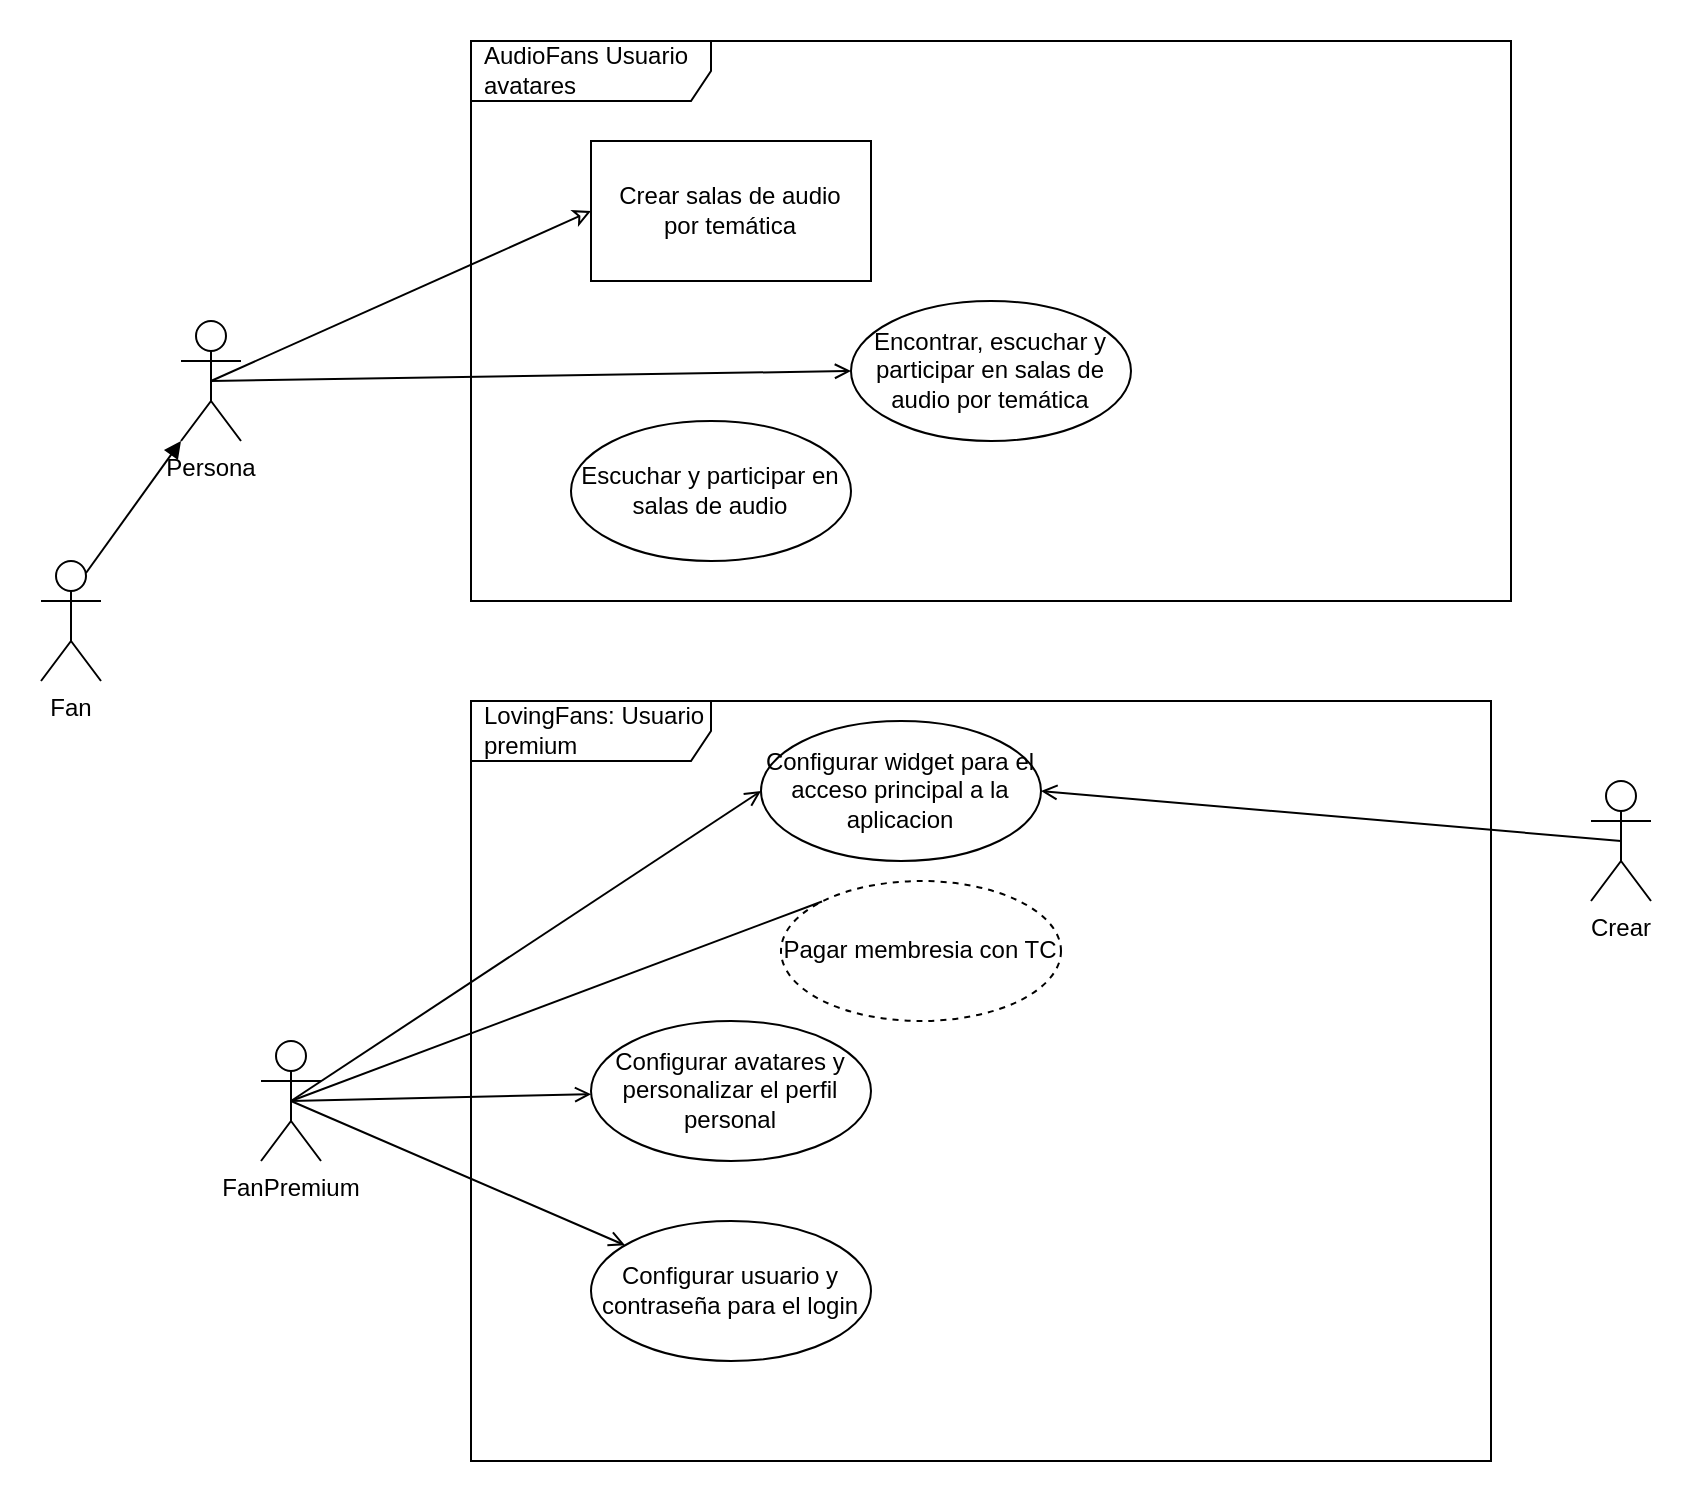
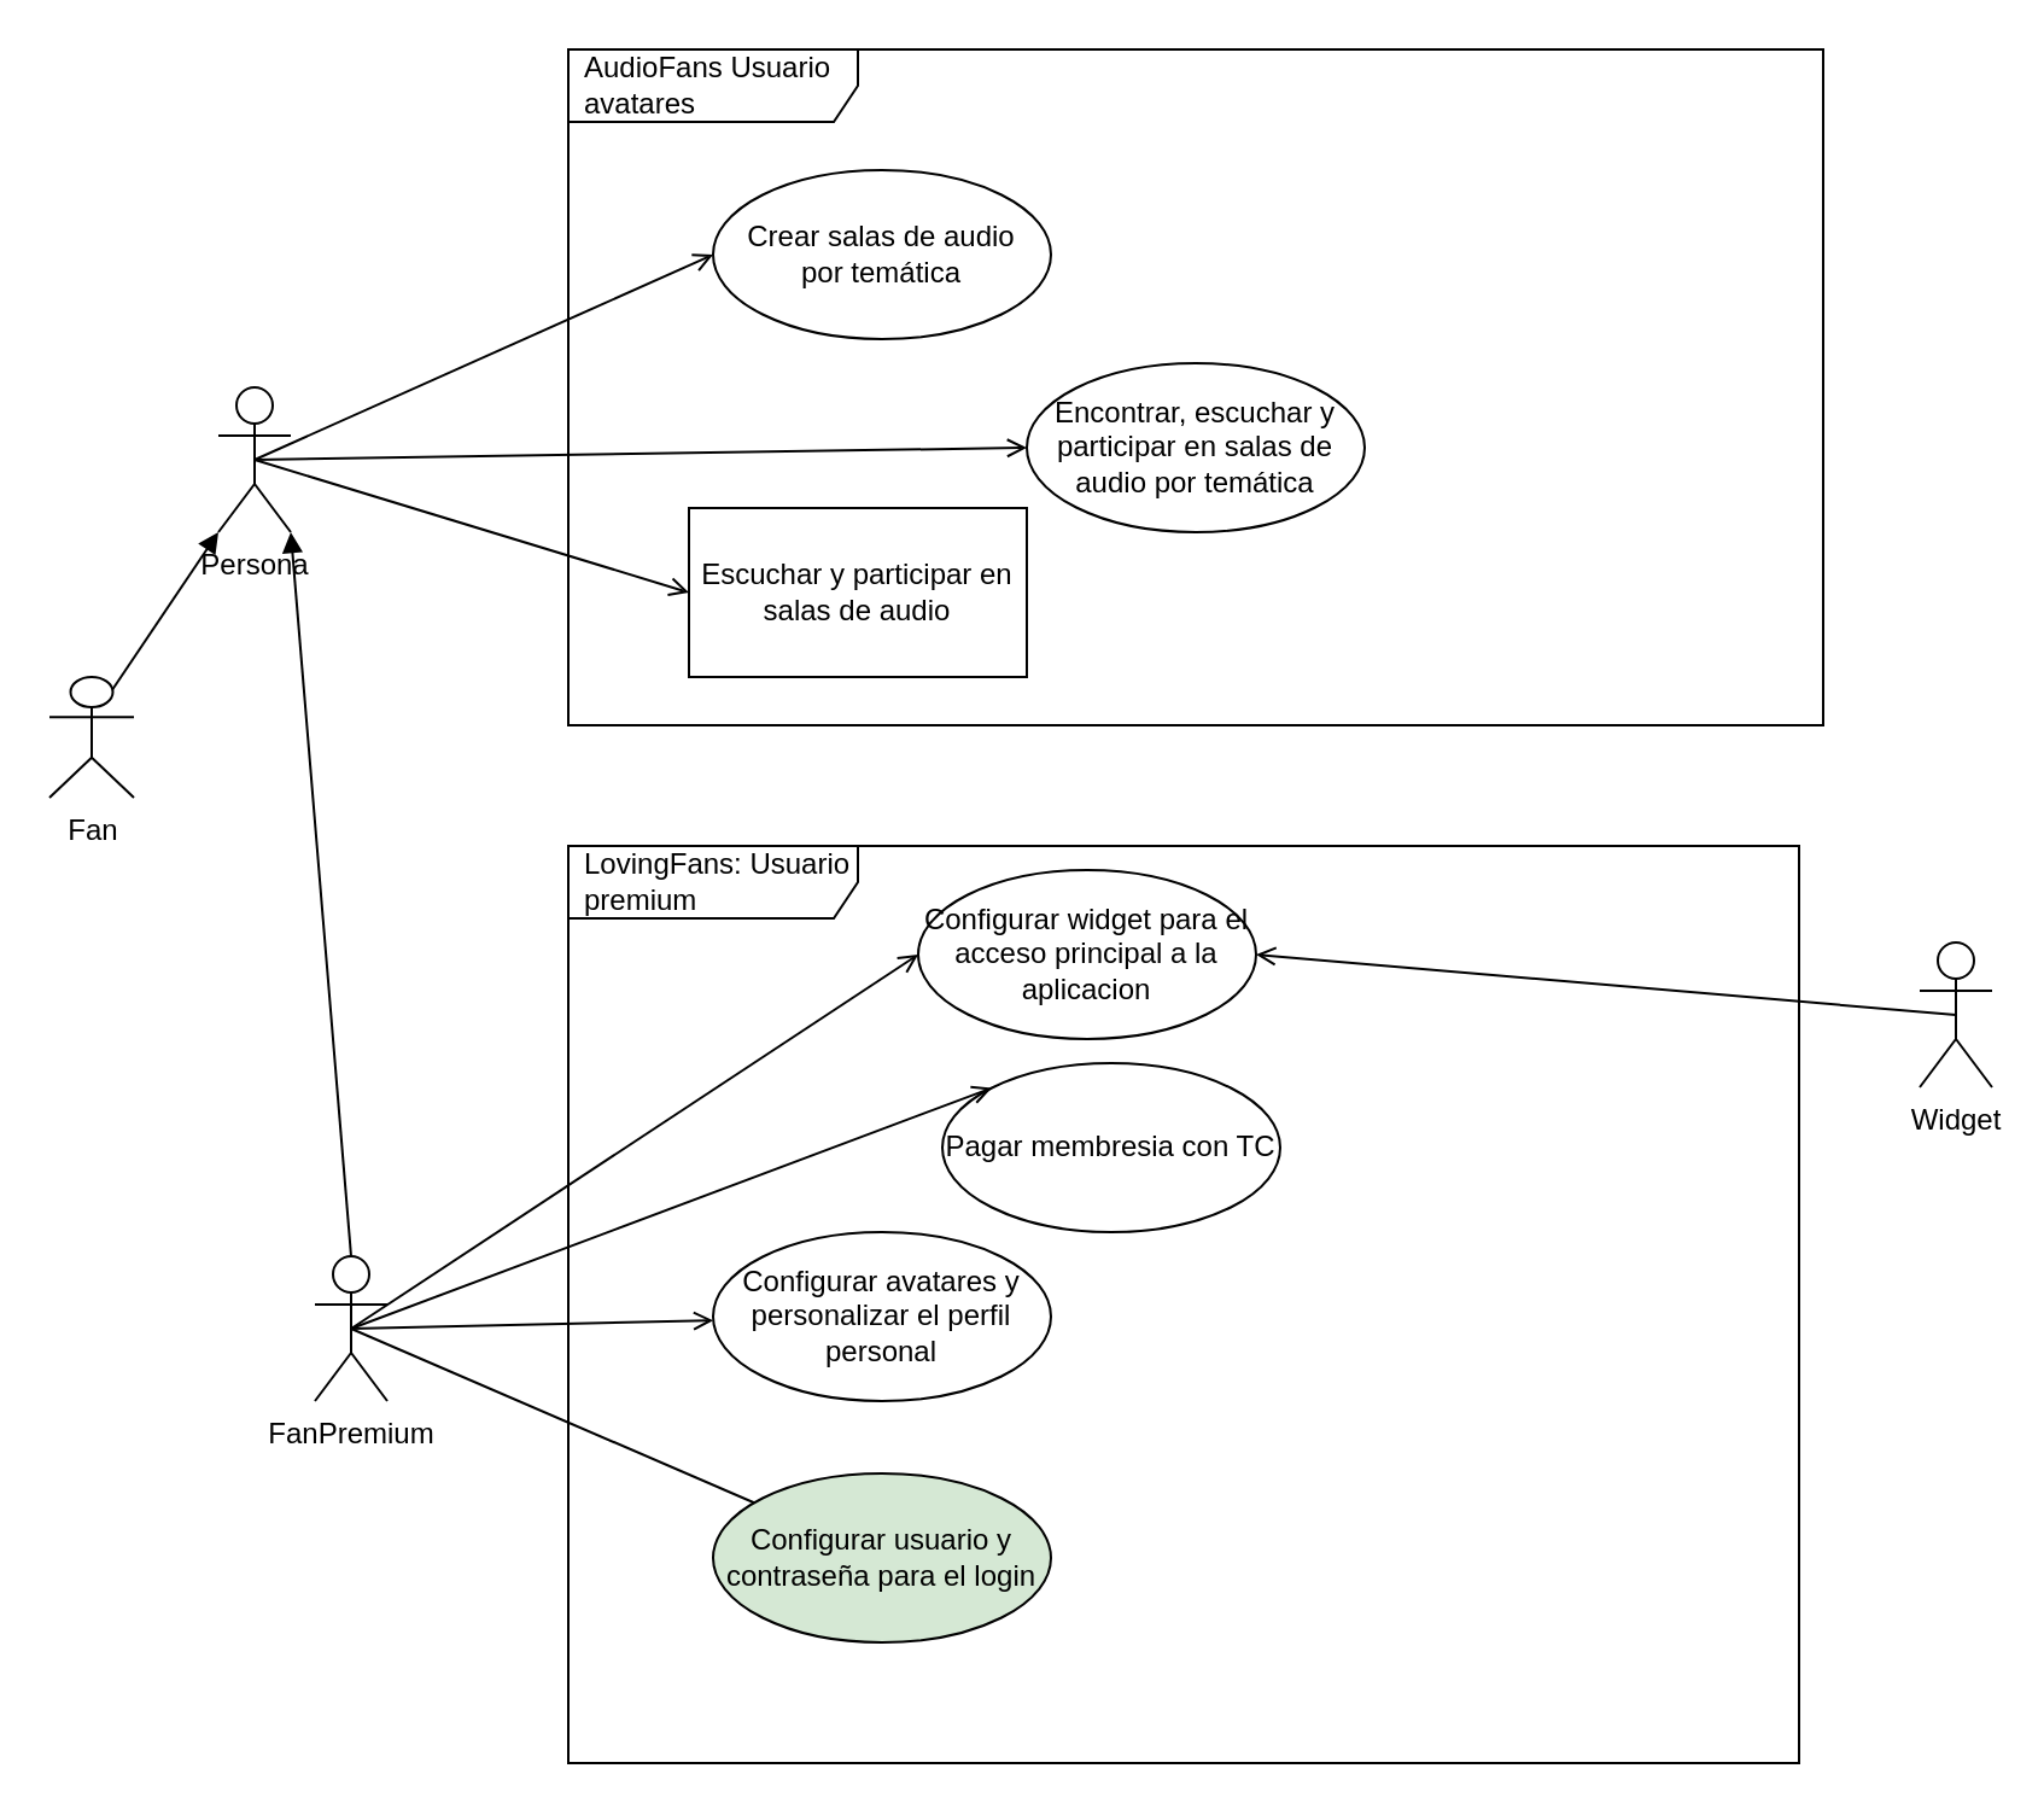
- <mxCell id="20" value="Crear salas de audio&lt;br&gt;por temática" style="whiteSpace=wrap;html=1;rounded=0;" vertex="1" parent="1"><mxGeometry x="295" y="70" width="140" height="70" as="geometry" /></mxCell>
+ <mxCell id="20" value="Crear salas de audio&lt;br&gt;por temática" style="ellipse;whiteSpace=wrap;html=1;" vertex="1" parent="1"><mxGeometry x="295" y="70" width="140" height="70" as="geometry" /></mxCell>
- <mxCell id="4" value="" style="endArrow=classic;html=1;rounded=0;align=center;verticalAlign=top;endFill=0;labelBackgroundColor=none;endSize=6;entryX=0;entryY=0.5;entryDx=0;entryDy=0;exitX=0.5;exitY=0.5;exitDx=0;exitDy=0;exitPerimeter=0;" edge="1" parent="1" source="3" target="20"><mxGeometry relative="1" as="geometry"><mxPoint x="180" y="180" as="sourcePoint" /><mxPoint x="275" y="180" as="targetPoint" /></mxGeometry></mxCell>
+ <mxCell id="4" value="" style="endArrow=open;html=1;rounded=0;align=center;verticalAlign=top;endFill=0;labelBackgroundColor=none;endSize=6;entryX=0;entryY=0.5;entryDx=0;entryDy=0;exitX=0.5;exitY=0.5;exitDx=0;exitDy=0;exitPerimeter=0;" edge="1" parent="1" source="3" target="20"><mxGeometry relative="1" as="geometry"><mxPoint x="180" y="180" as="sourcePoint" /><mxPoint x="275" y="180" as="targetPoint" /></mxGeometry></mxCell>
+ <mxCell id="24" value="" style="endArrow=open;html=1;rounded=0;align=center;verticalAlign=top;endFill=0;labelBackgroundColor=none;endSize=6;entryX=0;entryY=0.5;entryDx=0;entryDy=0;exitX=0.5;exitY=0.5;exitDx=0;exitDy=0;exitPerimeter=0;" edge="1" parent="1" source="3" target="21"><mxGeometry relative="1" as="geometry"><mxPoint x="180" y="180" as="sourcePoint" /><mxPoint x="315" y="125" as="targetPoint" /></mxGeometry></mxCell>
- <mxCell id="21" value="Escuchar y participar en salas de audio" style="ellipse;whiteSpace=wrap;html=1;" vertex="1" parent="1"><mxGeometry x="285" y="210" width="140" height="70" as="geometry" /></mxCell>
+ <mxCell id="21" value="Escuchar y participar en salas de audio" style="whiteSpace=wrap;html=1;rounded=0;" vertex="1" parent="1"><mxGeometry x="285" y="210" width="140" height="70" as="geometry" /></mxCell>
- <mxCell id="18" value="Fan" style="shape=umlActor;verticalLabelPosition=bottom;verticalAlign=top;html=1;" vertex="1" parent="1"><mxGeometry x="20" y="280" width="30" height="60" as="geometry" /></mxCell>
+ <mxCell id="18" value="Fan" style="shape=umlActor;verticalLabelPosition=bottom;verticalAlign=top;html=1;" vertex="1" parent="1"><mxGeometry x="20" y="280" width="35" height="50" as="geometry" /></mxCell>
+ <mxCell id="5" value="" style="html=1;verticalAlign=bottom;labelBackgroundColor=none;endArrow=block;endFill=1;entryX=1;entryY=1;entryDx=0;entryDy=0;entryPerimeter=0;exitX=0.5;exitY=0;exitDx=0;exitDy=0;exitPerimeter=0;" edge="1" parent="1" source="6" target="3"><mxGeometry width="160" relative="1" as="geometry"><mxPoint x="180" y="510" as="sourcePoint" /><mxPoint x="180" y="210" as="targetPoint" /></mxGeometry></mxCell>
- <mxCell id="16" value="" style="endArrow=none;html=1;rounded=0;align=center;verticalAlign=top;endFill=0;labelBackgroundColor=none;endSize=6;entryX=0;entryY=0;entryDx=0;entryDy=0;exitX=0.5;exitY=0.5;exitDx=0;exitDy=0;exitPerimeter=0;" edge="1" parent="1" target="12" source="6"><mxGeometry relative="1" as="geometry"><mxPoint x="195" y="530" as="sourcePoint" /><mxPoint x="330" y="520" as="targetPoint" /></mxGeometry></mxCell>
+ <mxCell id="16" value="" style="endArrow=open;html=1;rounded=0;align=center;verticalAlign=top;endFill=0;labelBackgroundColor=none;endSize=6;entryX=0;entryY=0;entryDx=0;entryDy=0;exitX=0.5;exitY=0.5;exitDx=0;exitDy=0;exitPerimeter=0;" edge="1" parent="1" target="12" source="6"><mxGeometry relative="1" as="geometry"><mxPoint x="195" y="530" as="sourcePoint" /><mxPoint x="330" y="520" as="targetPoint" /></mxGeometry></mxCell>
- <mxCell id="9" value="Crear" style="shape=umlActor;verticalLabelPosition=bottom;verticalAlign=top;html=1;" vertex="1" parent="1"><mxGeometry x="795" y="390" width="30" height="60" as="geometry" /></mxCell>
+ <mxCell id="9" value="Widget" style="shape=umlActor;verticalLabelPosition=bottom;verticalAlign=top;html=1;" vertex="1" parent="1"><mxGeometry x="795" y="390" width="30" height="60" as="geometry" /></mxCell>
- <mxCell id="12" value="Pagar membresia con TC" style="ellipse;whiteSpace=wrap;html=1;dashed=1;" vertex="1" parent="1"><mxGeometry x="390" y="440" width="140" height="70" as="geometry" /></mxCell>
+ <mxCell id="12" value="Pagar membresia con TC" style="ellipse;whiteSpace=wrap;html=1;" vertex="1" parent="1"><mxGeometry x="390" y="440" width="140" height="70" as="geometry" /></mxCell>
- <mxCell id="15" value="" style="endArrow=open;html=1;rounded=0;align=center;verticalAlign=top;endFill=0;labelBackgroundColor=none;endSize=6;exitX=0.5;exitY=0.5;exitDx=0;exitDy=0;exitPerimeter=0;" edge="1" parent="1" source="6" target="11"><mxGeometry relative="1" as="geometry"><mxPoint x="195" y="570" as="sourcePoint" /><mxPoint x="227.5" y="630" as="targetPoint" /></mxGeometry></mxCell>
+ <mxCell id="15" value="" style="endArrow=none;html=1;rounded=0;align=center;verticalAlign=top;endFill=0;labelBackgroundColor=none;endSize=6;exitX=0.5;exitY=0.5;exitDx=0;exitDy=0;exitPerimeter=0;" edge="1" parent="1" source="6" target="11"><mxGeometry relative="1" as="geometry"><mxPoint x="195" y="570" as="sourcePoint" /><mxPoint x="227.5" y="630" as="targetPoint" /></mxGeometry></mxCell>
- <mxCell id="11" value="Configurar usuario y contraseña para el login" style="ellipse;whiteSpace=wrap;html=1;" vertex="1" parent="1"><mxGeometry x="295" y="610" width="140" height="70" as="geometry" /></mxCell>
+ <mxCell id="11" value="Configurar usuario y contraseña para el login" style="ellipse;whiteSpace=wrap;html=1;fillColor=#d5e8d4;" vertex="1" parent="1"><mxGeometry x="295" y="610" width="140" height="70" as="geometry" /></mxCell>
